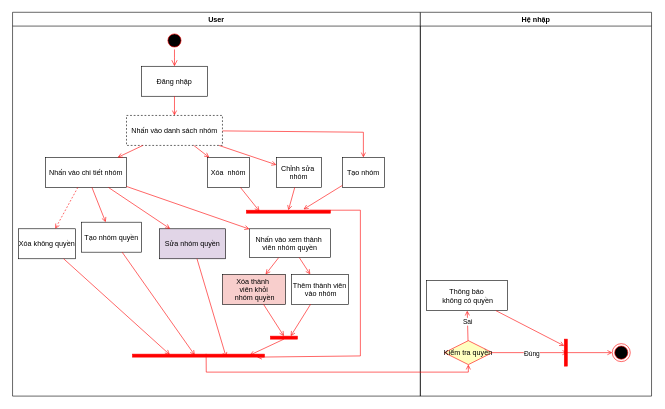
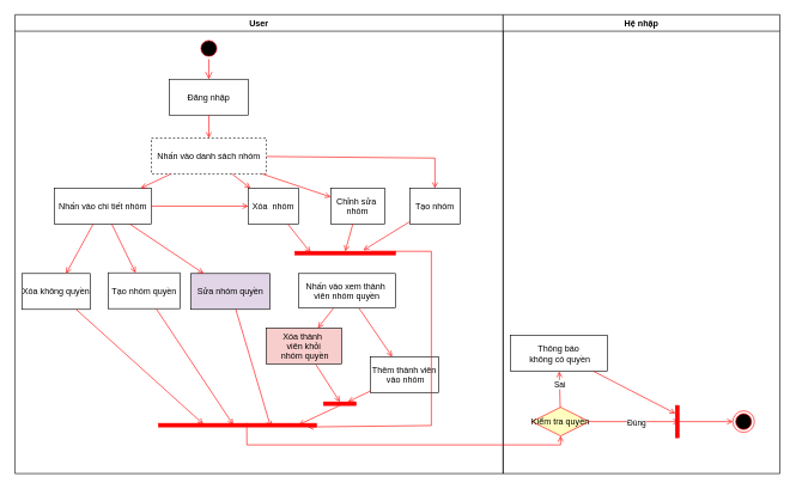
- <mxCell id="16" value="" style="endArrow=open;strokeColor=#FF0000;endFill=1;rounded=0;dashed=1;" parent="2" source="8" target="15" edge="1"><mxGeometry relative="1" as="geometry"><mxPoint x="259" y="312" as="sourcePoint" /><mxPoint x="238" y="337" as="targetPoint" /></mxGeometry></mxCell>
+ <mxCell id="16" value="" style="endArrow=open;strokeColor=#FF0000;endFill=1;rounded=0" parent="2" source="8" target="15" edge="1"><mxGeometry relative="1" as="geometry"><mxPoint x="259" y="312" as="sourcePoint" /><mxPoint x="238" y="337" as="targetPoint" /></mxGeometry></mxCell>
- <mxCell id="11" value="" style="endArrow=open;strokeColor=#FF0000;endFill=1;rounded=0" parent="2" source="8" target="10" edge="1"><mxGeometry relative="1" as="geometry"><mxPoint x="355" y="270" as="sourcePoint" /><mxPoint x="355" y="325" as="targetPoint" /></mxGeometry></mxCell>
+ <mxCell id="11" value="" style="endArrow=open;strokeColor=#FF0000;endFill=1;rounded=0;" parent="2" source="8" target="22" edge="1"><mxGeometry relative="1" as="geometry"><mxPoint x="355" y="270" as="sourcePoint" /><mxPoint x="355" y="325" as="targetPoint" /></mxGeometry></mxCell>
- <mxCell id="13" value="Tạo nhóm quyền" style="" parent="2" vertex="1"><mxGeometry x="115" y="350" width="100.25" height="50" as="geometry" /></mxCell>
+ <mxCell id="13" value="Tạo nhóm quyền" style="" parent="2" vertex="1"><mxGeometry x="130" y="360" width="100.25" height="50" as="geometry" /></mxCell>
- <mxCell id="12" value="Thêm thành viên&#10; vào nhóm" style="" parent="2" vertex="1"><mxGeometry x="465" y="437" width="95" height="50" as="geometry" /></mxCell>
+ <mxCell id="12" value="Thêm thành viên&#10; vào nhóm" style="" parent="2" vertex="1"><mxGeometry x="495" y="477" width="95" height="50" as="geometry" /></mxCell>
